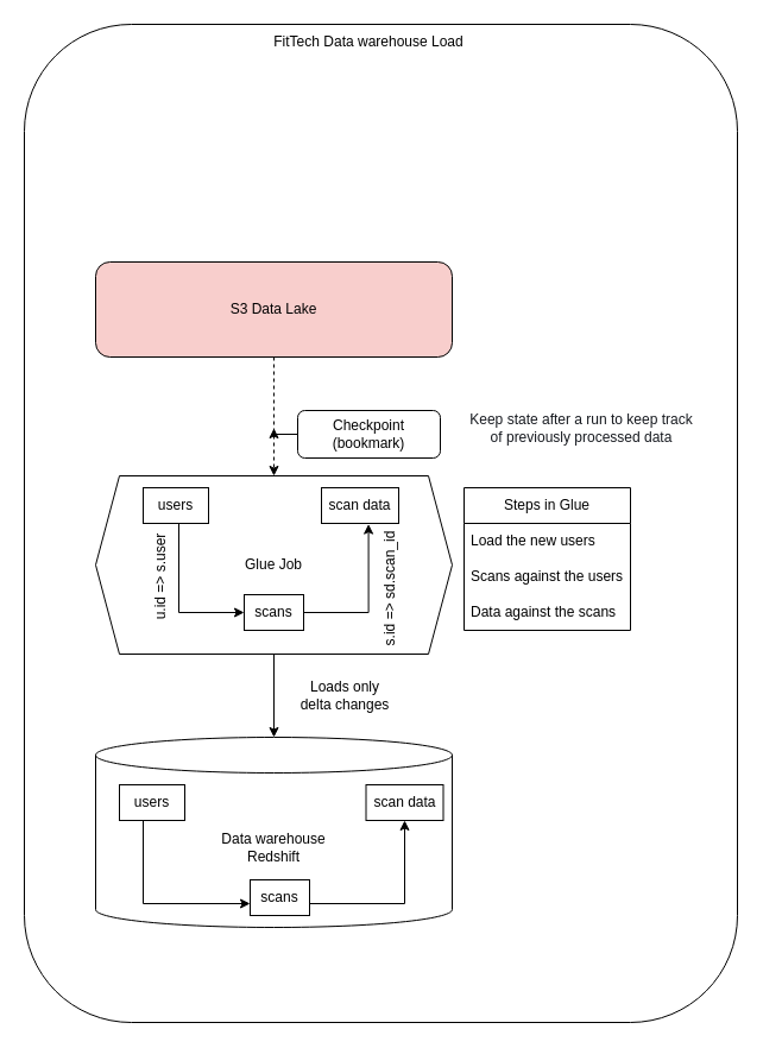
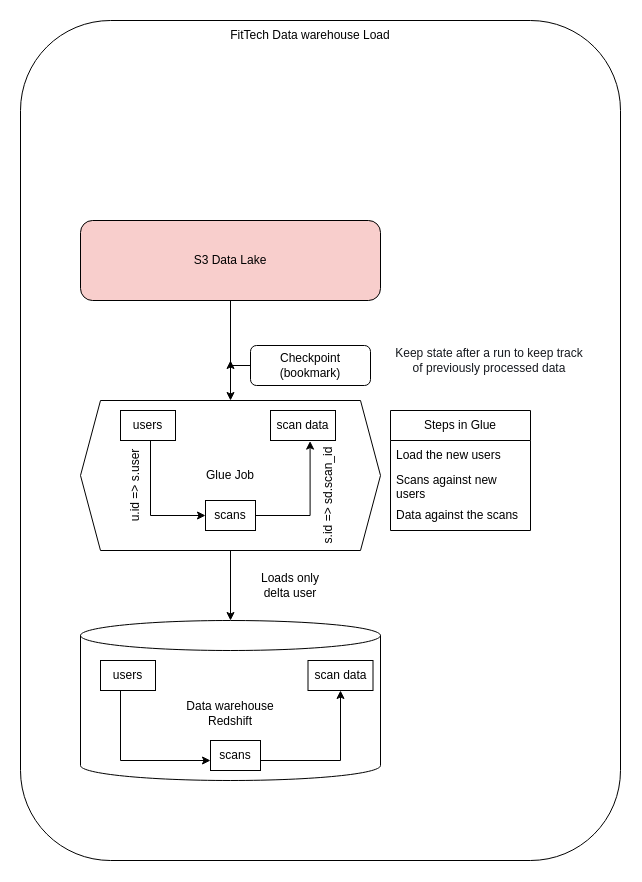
- <mxCell id="6" value="" style="edgeStyle=orthogonalEdgeStyle;rounded=0;orthogonalLoop=1;jettySize=auto;html=1;dashed=1;" edge="1" parent="1" source="7" target="5"><mxGeometry relative="1" as="geometry" /></mxCell>
+ <mxCell id="6" value="" style="edgeStyle=orthogonalEdgeStyle;rounded=0;orthogonalLoop=1;jettySize=auto;html=1;" edge="1" parent="1" source="7" target="5"><mxGeometry relative="1" as="geometry" /></mxCell>
- <mxCell id="24" value="Scans against the users" style="text;strokeColor=none;fillColor=none;align=left;verticalAlign=middle;spacingLeft=4;spacingRight=4;overflow=hidden;points=[[0,0.5],[1,0.5]];portConstraint=eastwest;rotatable=0;whiteSpace=wrap;html=1;" vertex="1" parent="22"><mxGeometry y="60" width="140" height="30" as="geometry" /></mxCell>
+ <mxCell id="24" value="Scans against new users" style="text;strokeColor=none;fillColor=none;align=left;verticalAlign=middle;spacingLeft=4;spacingRight=4;overflow=hidden;points=[[0,0.5],[1,0.5]];portConstraint=eastwest;rotatable=0;whiteSpace=wrap;html=1;" vertex="1" parent="22"><mxGeometry y="60" width="140" height="30" as="geometry" /></mxCell>
- <mxCell id="20" value="Loads only delta changes" style="text;strokeColor=none;align=center;fillColor=none;html=1;verticalAlign=middle;whiteSpace=wrap;rounded=0;" vertex="1" parent="1"><mxGeometry x="250" y="570" width="80" height="30" as="geometry" /></mxCell>
+ <mxCell id="20" value="Loads only delta user" style="text;strokeColor=none;align=center;fillColor=none;html=1;verticalAlign=middle;whiteSpace=wrap;rounded=0;" vertex="1" parent="1"><mxGeometry x="250" y="570" width="80" height="30" as="geometry" /></mxCell>
